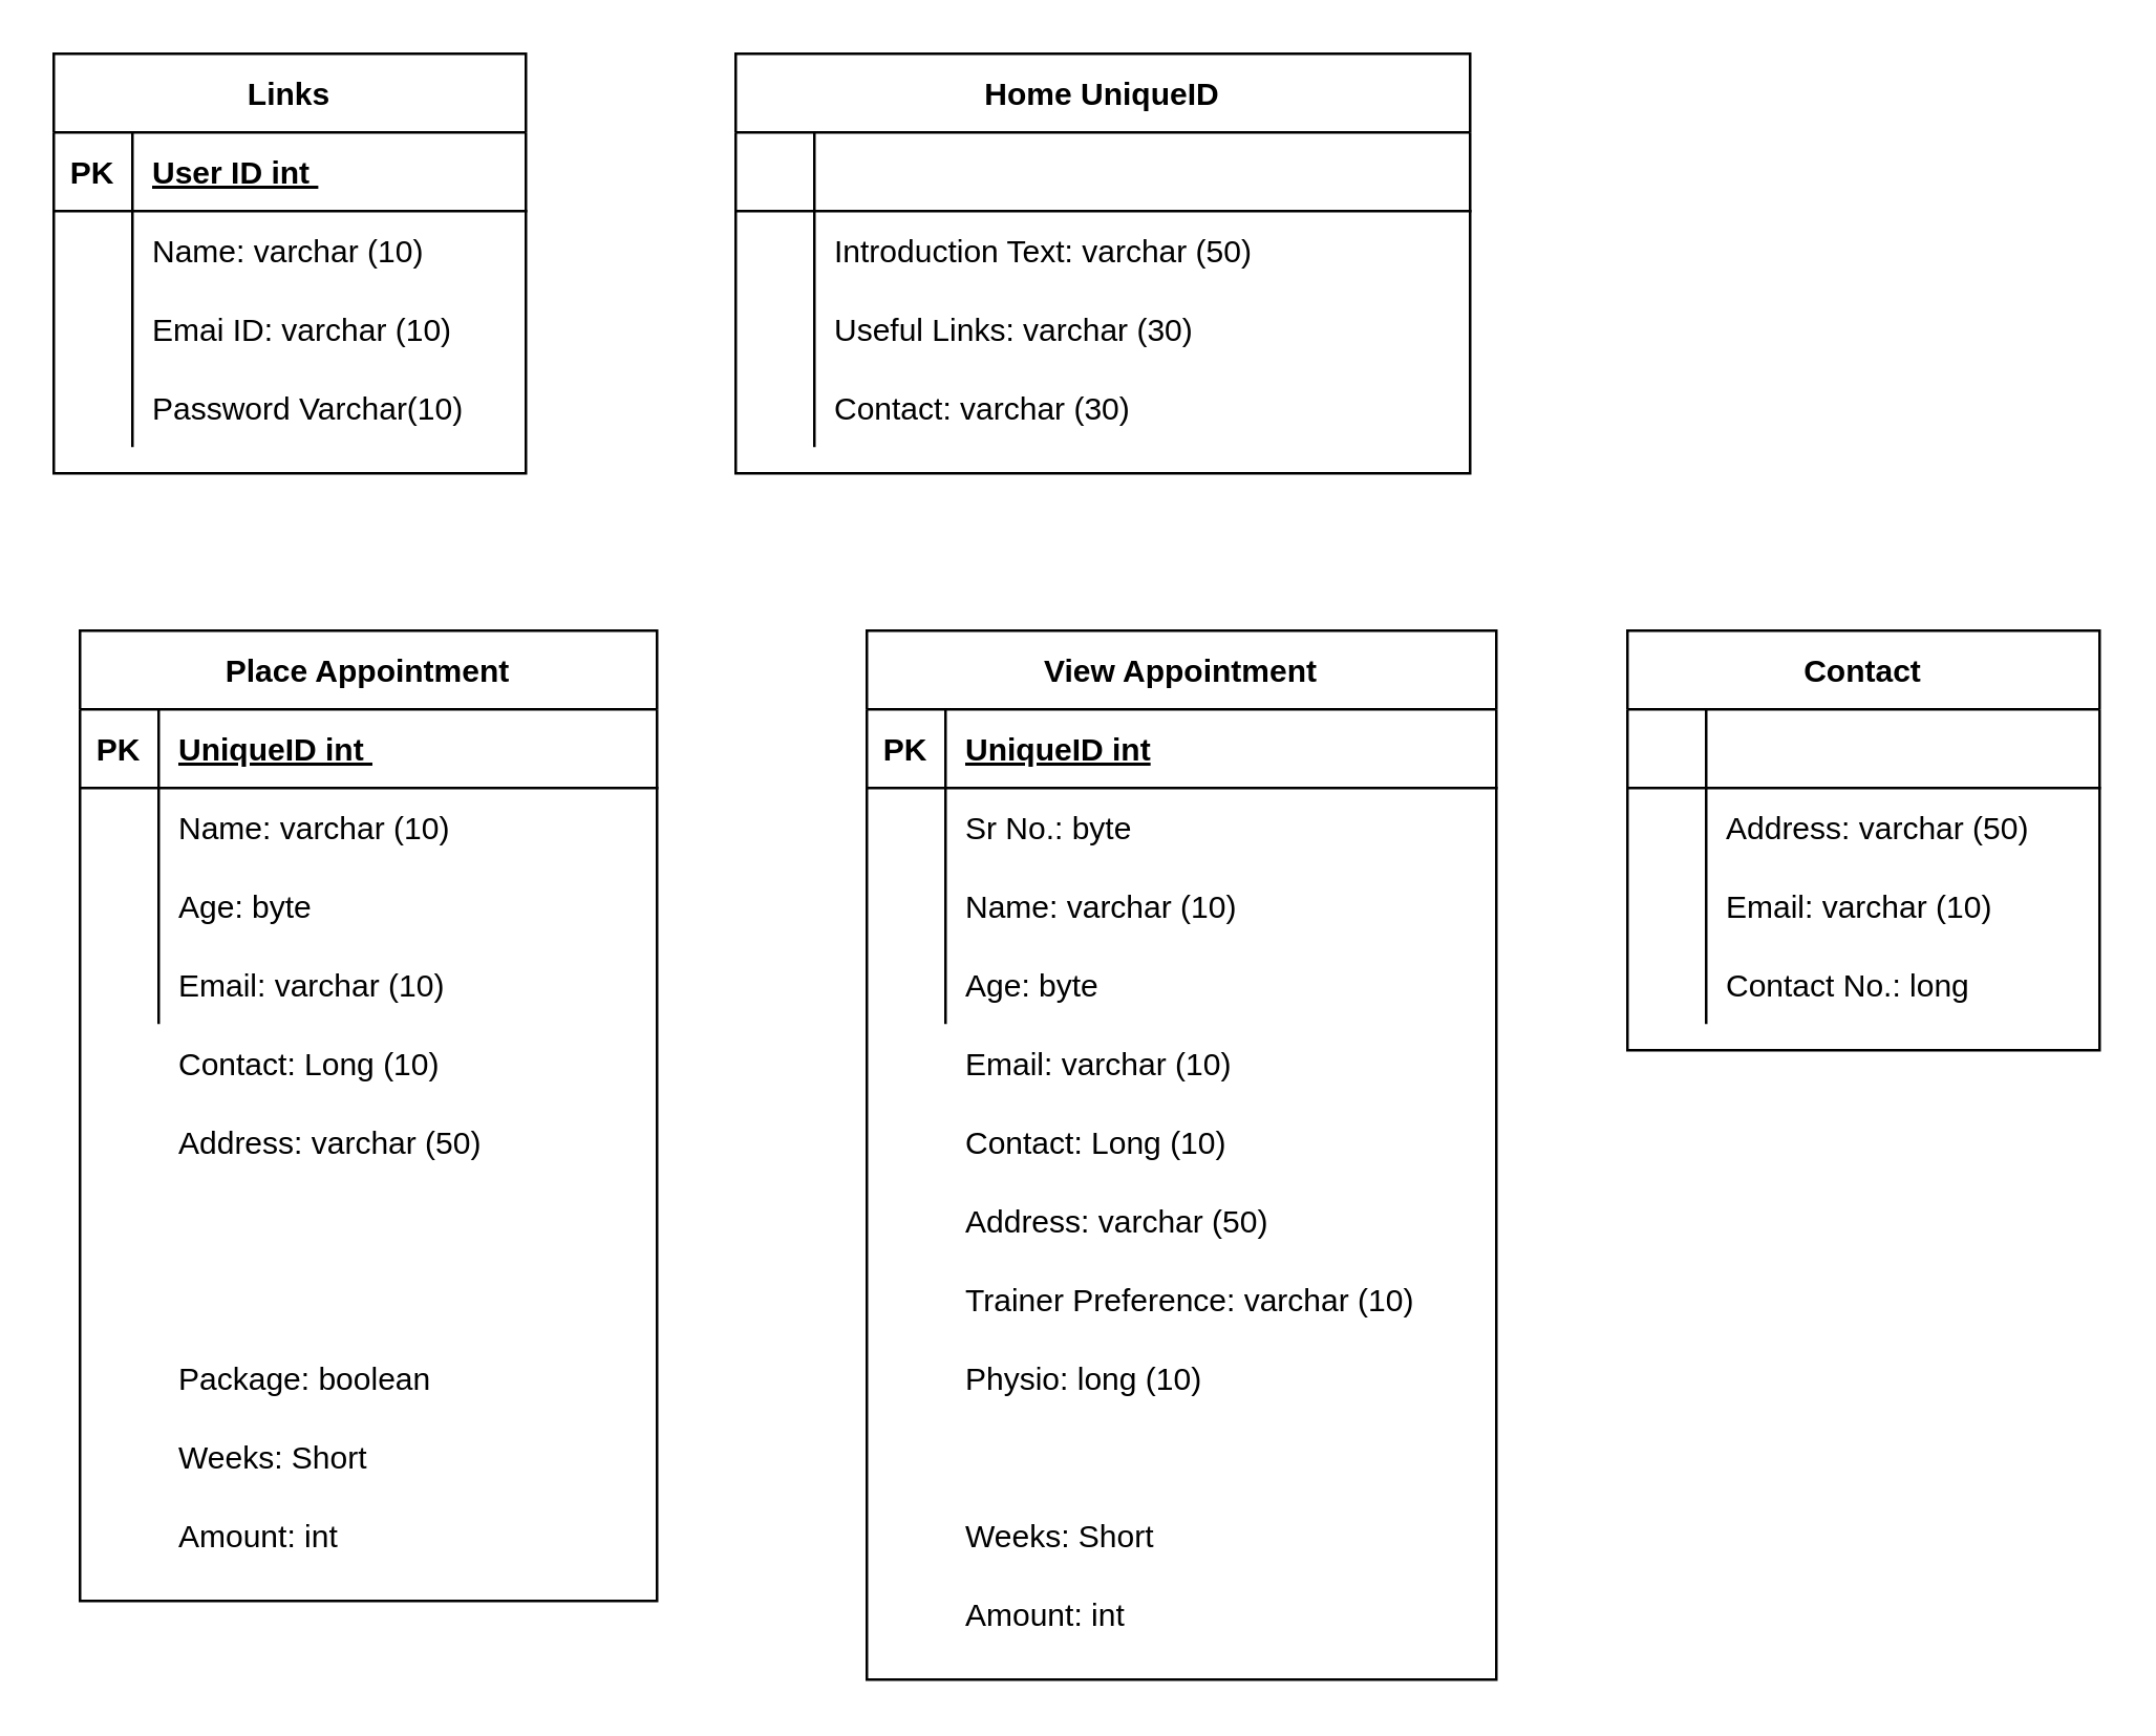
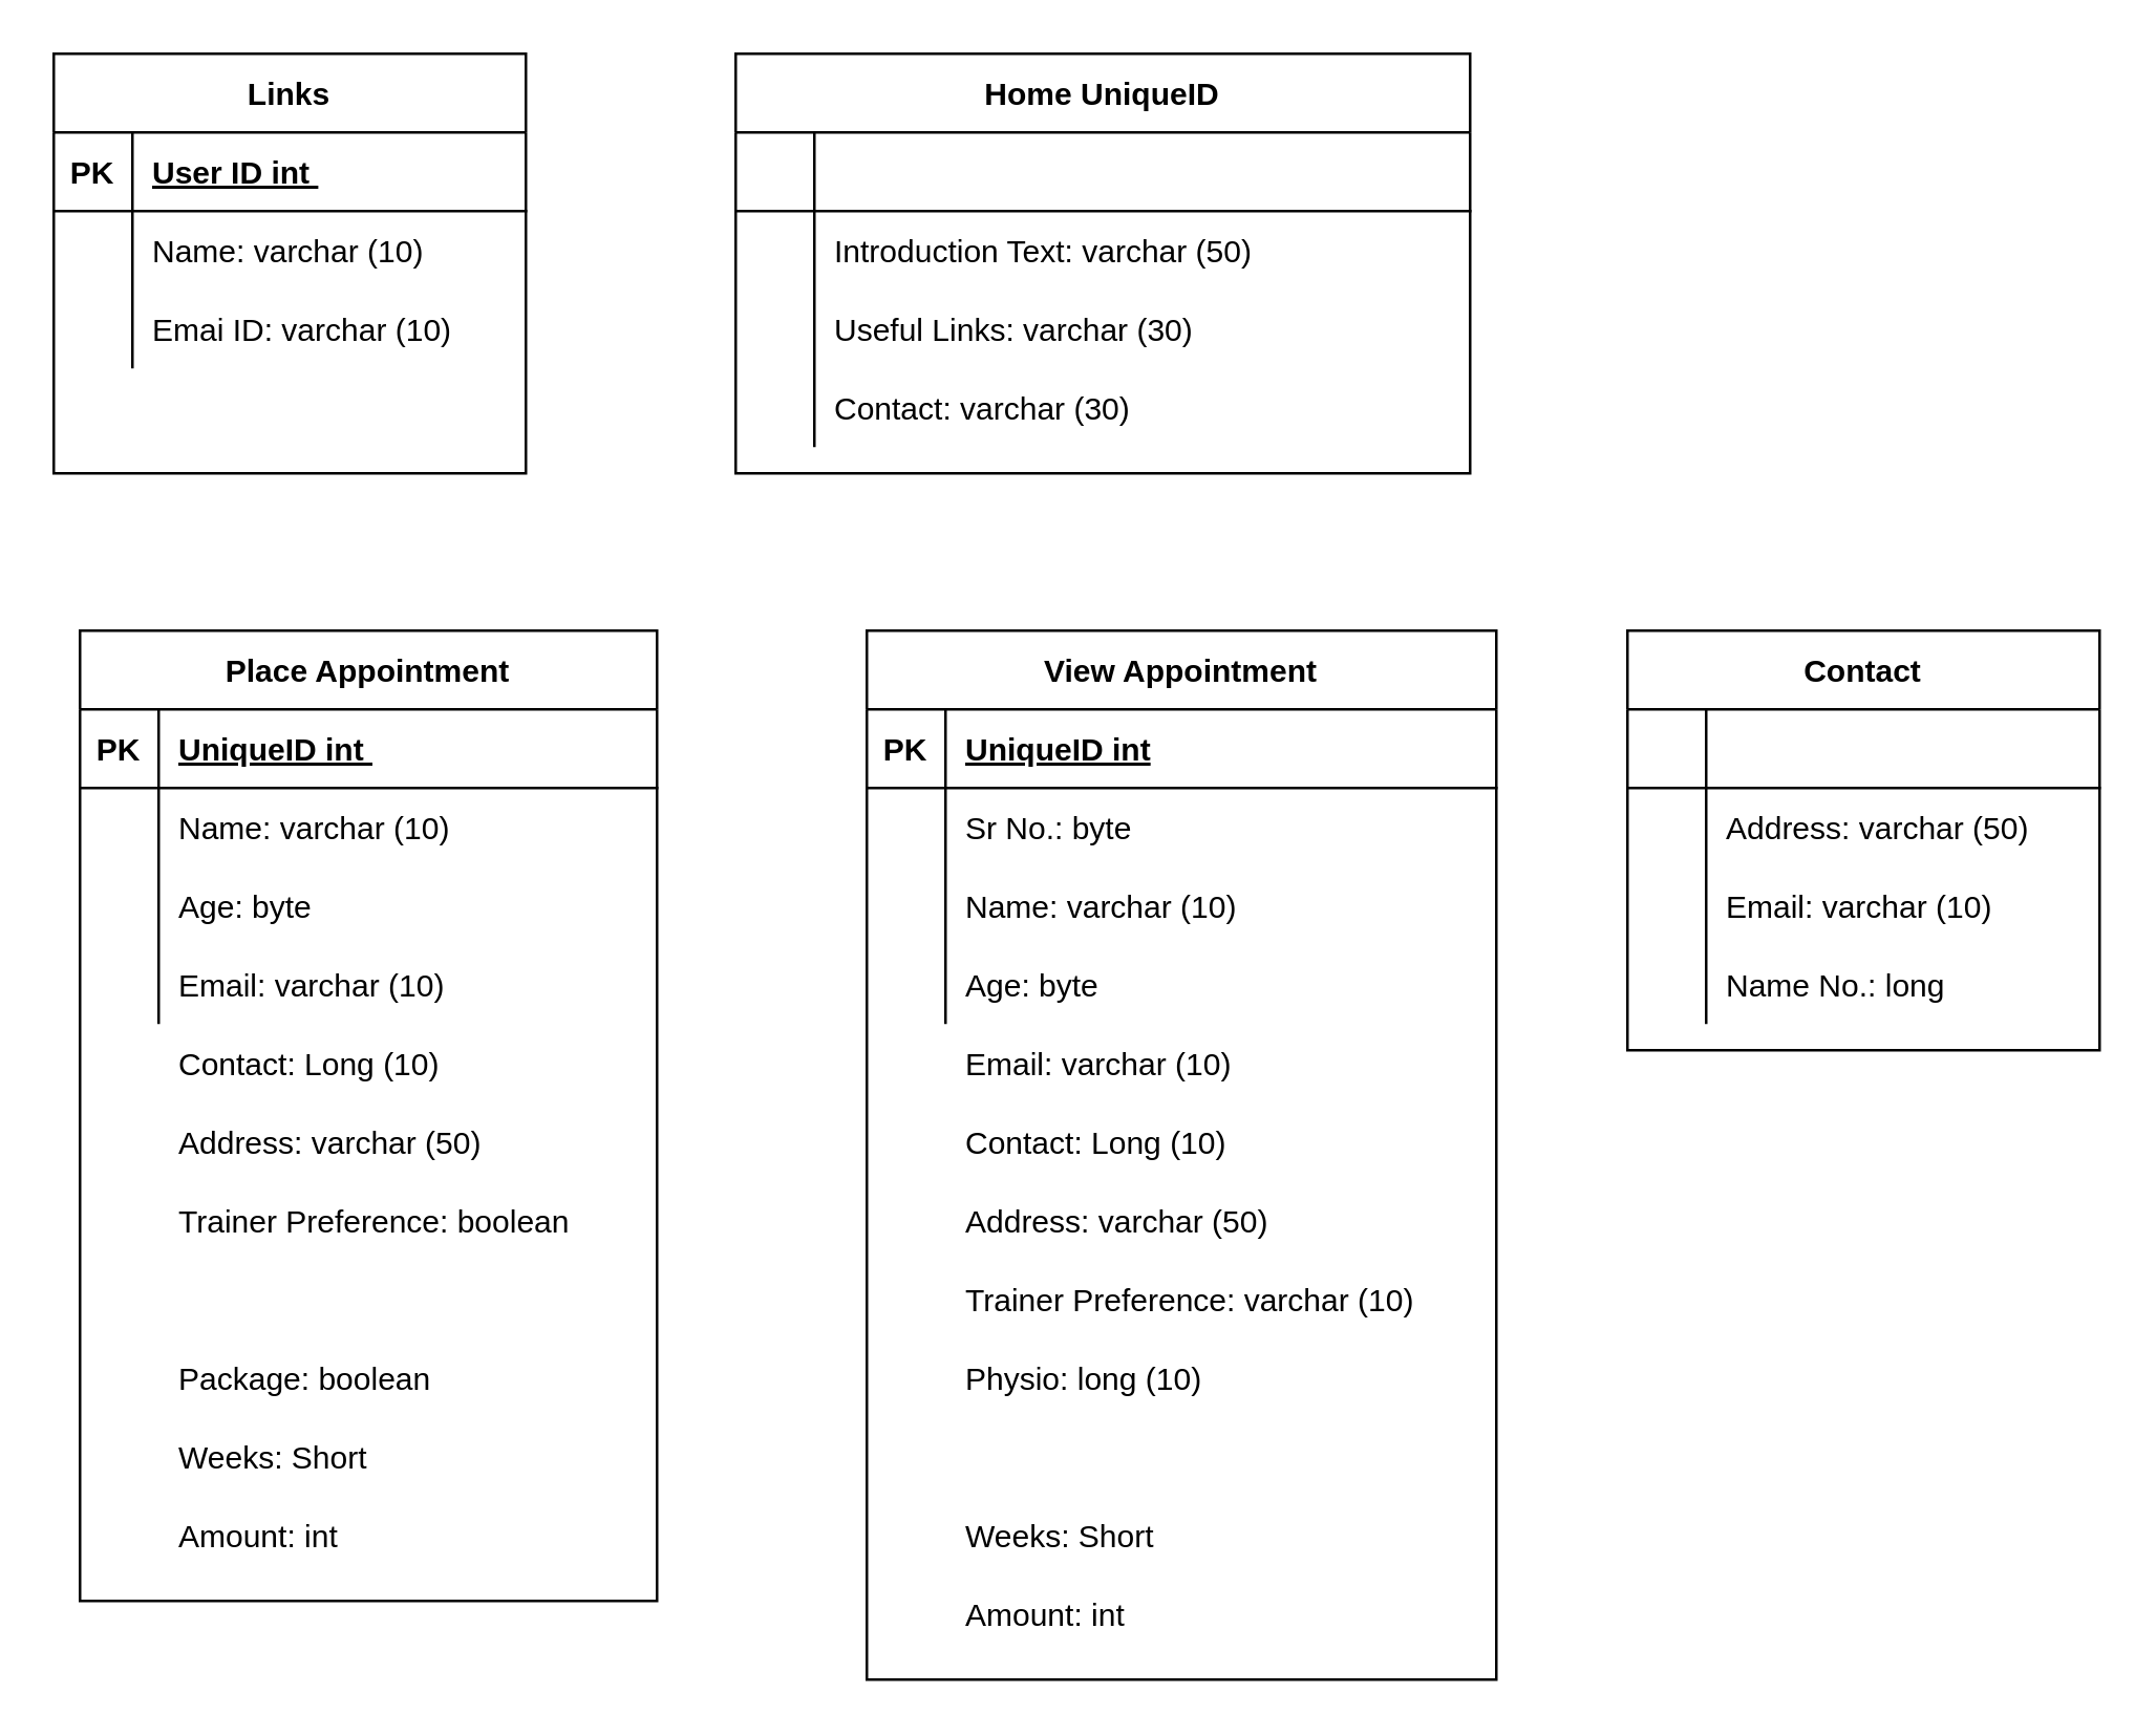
- <mxCell id="14" value="Password Varchar(10)" style="shape=partialRectangle;connectable=0;fillColor=none;top=0;left=0;bottom=0;right=0;align=left;spacingLeft=6;overflow=hidden;" vertex="1" parent="12"><mxGeometry x="30" width="150" height="30" as="geometry" /></mxCell>
- <mxCell id="79" value="Contact No.: long" style="shape=partialRectangle;connectable=0;fillColor=none;top=0;left=0;bottom=0;right=0;align=left;spacingLeft=6;overflow=hidden;" vertex="1" parent="77"><mxGeometry x="30" width="150" height="30" as="geometry" /></mxCell>
+ <mxCell id="79" value="Name No.: long" style="shape=partialRectangle;connectable=0;fillColor=none;top=0;left=0;bottom=0;right=0;align=left;spacingLeft=6;overflow=hidden;" vertex="1" parent="77"><mxGeometry x="30" width="150" height="30" as="geometry" /></mxCell>
+ <mxCell id="43" value="Trainer Preference: boolean" style="shape=partialRectangle;connectable=0;fillColor=none;top=0;left=0;bottom=0;right=0;align=left;spacingLeft=6;overflow=hidden;" vertex="1" parent="1"><mxGeometry x="60" y="450" width="170" height="30" as="geometry" /></mxCell>
